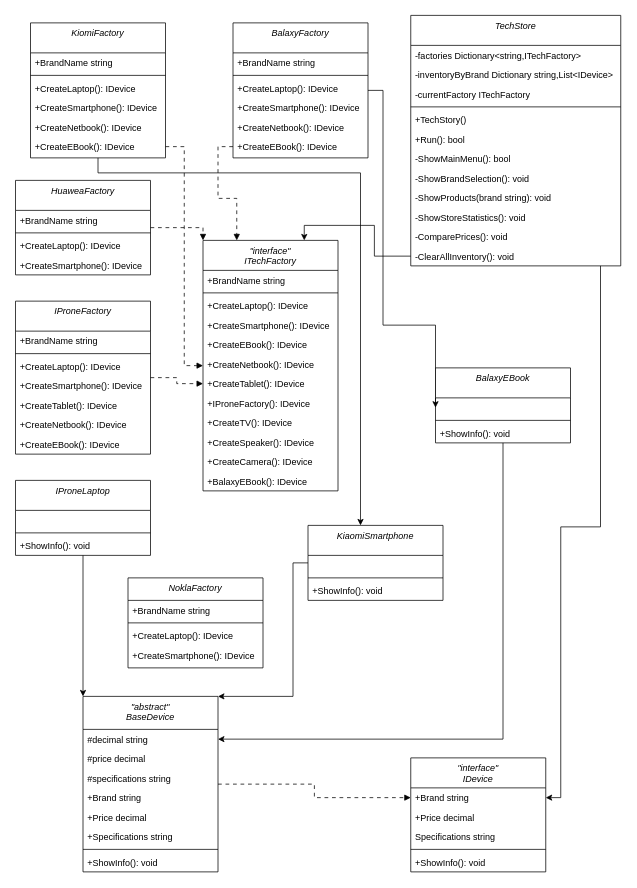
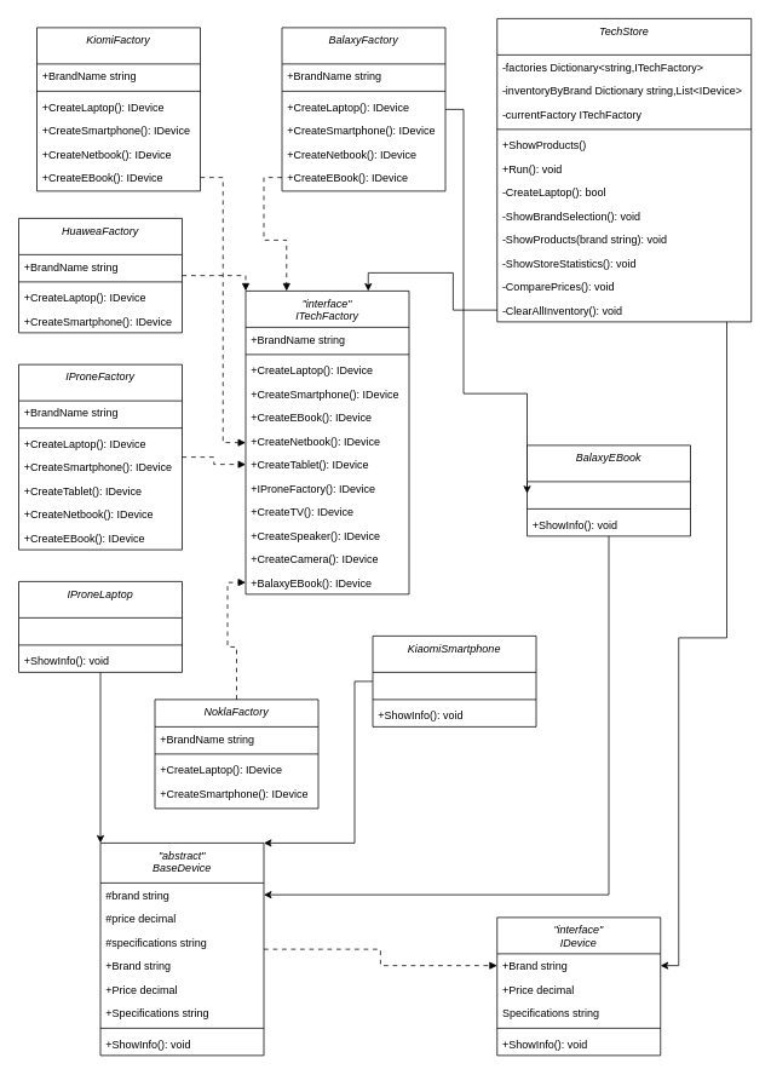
- <mxCell id="20" value="+TechStory()" style="text;align=left;verticalAlign=top;spacingLeft=4;spacingRight=4;overflow=hidden;rotatable=0;points=[[0,0.5],[1,0.5]];portConstraint=eastwest;rounded=0;shadow=0;html=0;" parent="15" vertex="1"><mxGeometry y="126" width="280" height="26" as="geometry" /></mxCell>
+ <mxCell id="20" value="+ShowProducts()" style="text;align=left;verticalAlign=top;spacingLeft=4;spacingRight=4;overflow=hidden;rotatable=0;points=[[0,0.5],[1,0.5]];portConstraint=eastwest;rounded=0;shadow=0;html=0;" parent="15" vertex="1"><mxGeometry y="126" width="280" height="26" as="geometry" /></mxCell>
- <mxCell id="21" value="+Run(): bool" style="text;align=left;verticalAlign=top;spacingLeft=4;spacingRight=4;overflow=hidden;rotatable=0;points=[[0,0.5],[1,0.5]];portConstraint=eastwest;rounded=0;shadow=0;html=0;" parent="15" vertex="1"><mxGeometry y="152" width="280" height="26" as="geometry" /></mxCell>
+ <mxCell id="21" value="+Run(): void" style="text;align=left;verticalAlign=top;spacingLeft=4;spacingRight=4;overflow=hidden;rotatable=0;points=[[0,0.5],[1,0.5]];portConstraint=eastwest;rounded=0;shadow=0;html=0;" parent="15" vertex="1"><mxGeometry y="152" width="280" height="26" as="geometry" /></mxCell>
- <mxCell id="22" value="-ShowMainMenu(): bool" style="text;align=left;verticalAlign=top;spacingLeft=4;spacingRight=4;overflow=hidden;rotatable=0;points=[[0,0.5],[1,0.5]];portConstraint=eastwest;" parent="15" vertex="1"><mxGeometry y="178" width="280" height="26" as="geometry" /></mxCell>
+ <mxCell id="22" value="-CreateLaptop(): bool" style="text;align=left;verticalAlign=top;spacingLeft=4;spacingRight=4;overflow=hidden;rotatable=0;points=[[0,0.5],[1,0.5]];portConstraint=eastwest;" parent="15" vertex="1"><mxGeometry y="178" width="280" height="26" as="geometry" /></mxCell>
- <mxCell id="38" style="edgeStyle=orthogonalEdgeStyle;rounded=0;orthogonalLoop=1;jettySize=auto;html=1;" parent="1" source="39" target="74" edge="1"><mxGeometry relative="1" as="geometry"><Array as="points"><mxPoint x="130" y="230" /><mxPoint x="480" y="230" /></Array></mxGeometry></mxCell>
+ <mxCell id="67" style="edgeStyle=orthogonalEdgeStyle;rounded=0;orthogonalLoop=1;jettySize=auto;html=1;dashed=1;dashPattern=5 5;endArrow=block;entryX=0;entryY=0.5;entryDx=0;entryDy=0;" parent="1" source="68" target="14" edge="1"><mxGeometry relative="1" as="geometry" /></mxCell>
- <mxCell id="91" value="#decimal string" style="text;align=left;verticalAlign=top;spacingLeft=4;spacingRight=4;overflow=hidden;rotatable=0;points=[[0,0.5],[1,0.5]];portConstraint=eastwest;" parent="90" vertex="1"><mxGeometry y="44" width="180" height="26" as="geometry" /></mxCell>
+ <mxCell id="91" value="#brand string" style="text;align=left;verticalAlign=top;spacingLeft=4;spacingRight=4;overflow=hidden;rotatable=0;points=[[0,0.5],[1,0.5]];portConstraint=eastwest;" parent="90" vertex="1"><mxGeometry y="44" width="180" height="26" as="geometry" /></mxCell>
